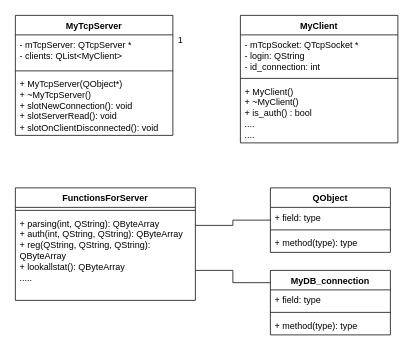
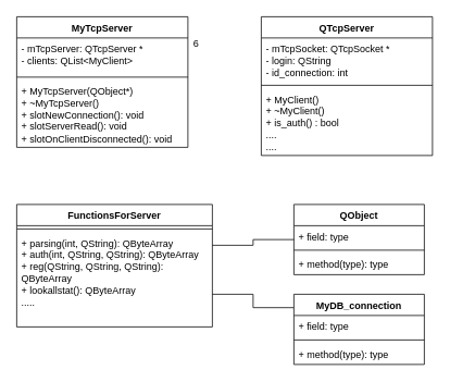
- <mxCell id="6" value="MyClient" style="swimlane;fontStyle=1;align=center;verticalAlign=top;childLayout=stackLayout;horizontal=1;startSize=26;horizontalStack=0;resizeParent=1;resizeParentMax=0;resizeLast=0;collapsible=1;marginBottom=0;whiteSpace=wrap;html=1;" vertex="1" parent="1"><mxGeometry x="320" y="20" width="210" height="170" as="geometry" /></mxCell>
+ <mxCell id="6" value="QTcpServer" style="swimlane;fontStyle=1;align=center;verticalAlign=top;childLayout=stackLayout;horizontal=1;startSize=26;horizontalStack=0;resizeParent=1;resizeParentMax=0;resizeLast=0;collapsible=1;marginBottom=0;whiteSpace=wrap;html=1;" vertex="1" parent="1"><mxGeometry x="320" y="20" width="210" height="170" as="geometry" /></mxCell>
- <mxCell id="21" value="1" style="text;html=1;align=center;verticalAlign=middle;resizable=0;points=[];autosize=1;strokeColor=none;fillColor=none;" vertex="1" parent="1"><mxGeometry x="225" y="38" width="30" height="30" as="geometry" /></mxCell>
+ <mxCell id="21" value="6" style="text;html=1;align=center;verticalAlign=middle;resizable=0;points=[];autosize=1;strokeColor=none;fillColor=none;" vertex="1" parent="1"><mxGeometry x="225" y="38" width="30" height="30" as="geometry" /></mxCell>
